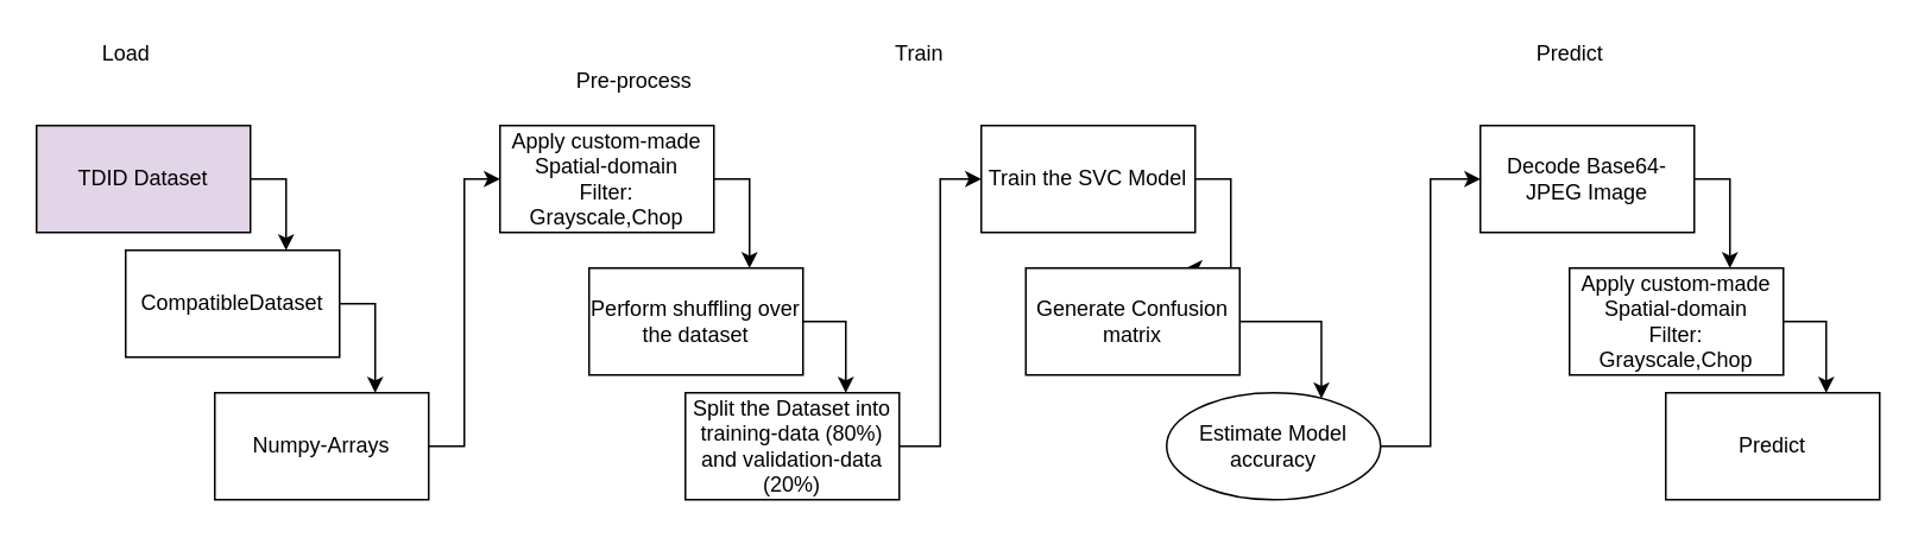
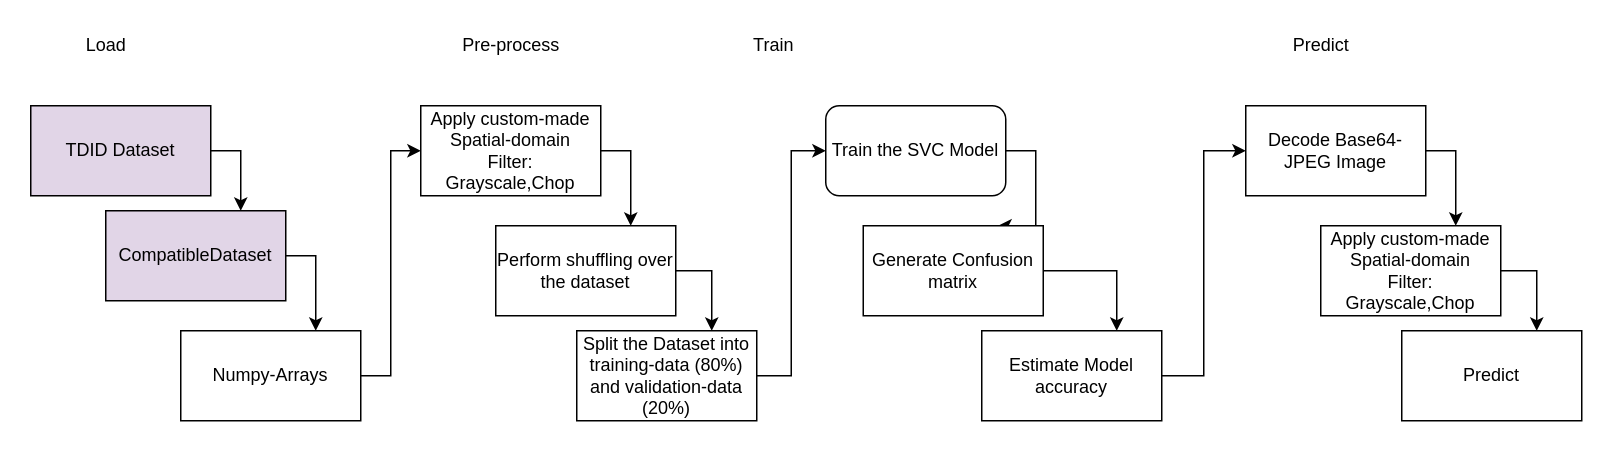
- <mxCell id="15" value="Pre-process" style="text;html=1;align=center;verticalAlign=middle;resizable=0;points=[];autosize=1;" vertex="1" parent="1"><mxGeometry x="315" y="35" width="80" height="20" as="geometry" /></mxCell>
+ <mxCell id="15" value="Pre-process" style="text;html=1;align=center;verticalAlign=middle;resizable=0;points=[];autosize=1;" vertex="1" parent="1"><mxGeometry x="300" y="20" width="80" height="20" as="geometry" /></mxCell>
- <mxCell id="17" value="Train the SVC Model" style="rounded=0;whiteSpace=wrap;html=1;" vertex="1" parent="1"><mxGeometry x="550" y="70" width="120" height="60" as="geometry" /></mxCell>
+ <mxCell id="17" value="Train the SVC Model" style="whiteSpace=wrap;html=1;rounded=1;" vertex="1" parent="1"><mxGeometry x="550" y="70" width="120" height="60" as="geometry" /></mxCell>
- <mxCell id="5" value="CompatibleDataset" style="rounded=0;whiteSpace=wrap;html=1;" vertex="1" parent="1"><mxGeometry x="70" y="140" width="120" height="60" as="geometry" /></mxCell>
+ <mxCell id="5" value="CompatibleDataset" style="rounded=0;whiteSpace=wrap;html=1;fillColor=#e1d5e7;" vertex="1" parent="1"><mxGeometry x="70" y="140" width="120" height="60" as="geometry" /></mxCell>
- <mxCell id="21" value="Estimate Model accuracy" style="ellipse;whiteSpace=wrap;html=1;" vertex="1" parent="1"><mxGeometry x="654" y="220" width="120" height="60" as="geometry" /></mxCell>
+ <mxCell id="21" value="Estimate Model accuracy" style="rounded=0;whiteSpace=wrap;html=1;" vertex="1" parent="1"><mxGeometry x="654" y="220" width="120" height="60" as="geometry" /></mxCell>
